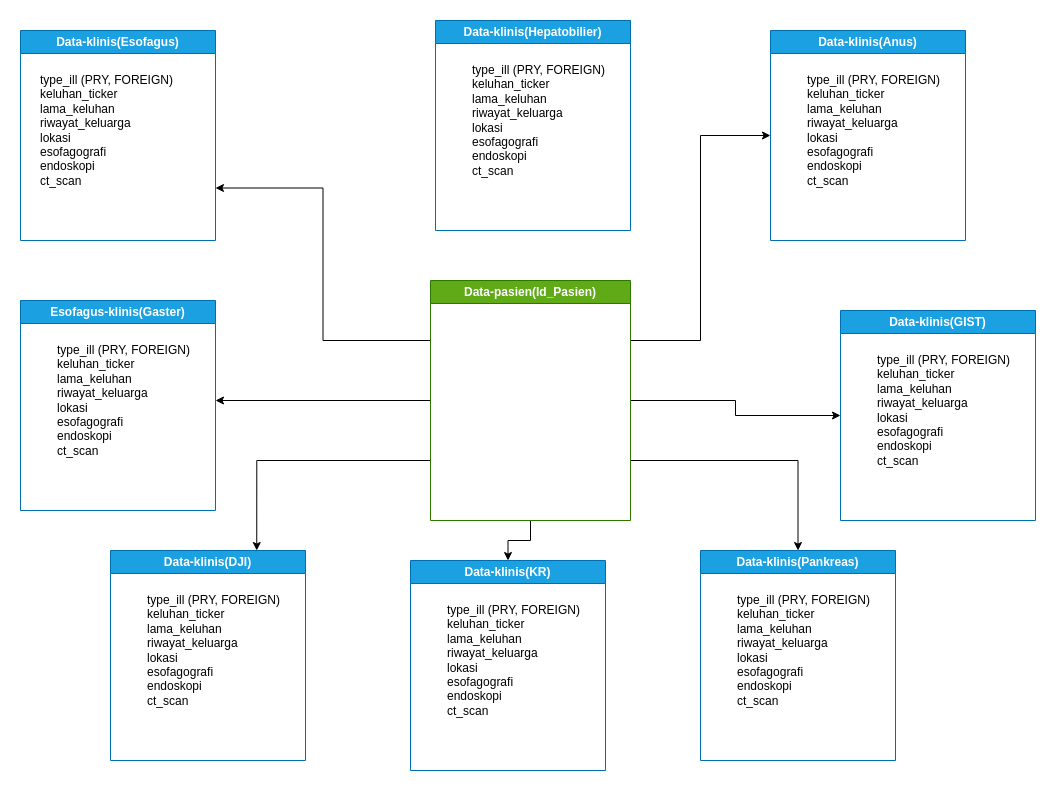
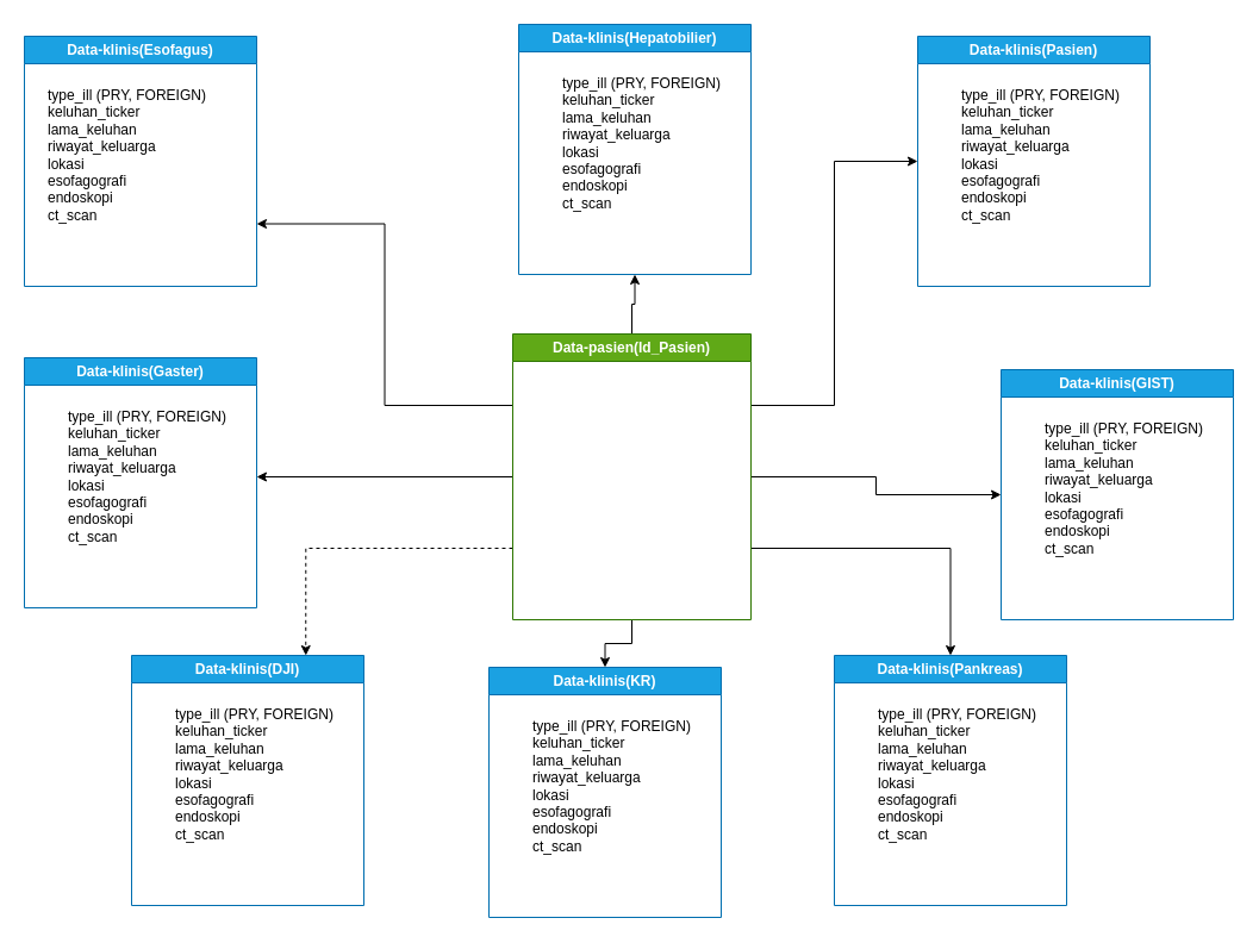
- <mxCell id="19" value="Data-klinis(Anus)" style="swimlane;whiteSpace=wrap;html=1;fillColor=#1ba1e2;fontColor=#ffffff;strokeColor=#006EAF;" vertex="1" parent="1"><mxGeometry x="770" y="30" width="195" height="210" as="geometry" /></mxCell>
+ <mxCell id="19" value="Data-klinis(Pasien)" style="swimlane;whiteSpace=wrap;html=1;fillColor=#1ba1e2;fontColor=#ffffff;strokeColor=#006EAF;" vertex="1" parent="1"><mxGeometry x="770" y="30" width="195" height="210" as="geometry" /></mxCell>
+ <mxCell id="8" style="edgeStyle=orthogonalEdgeStyle;rounded=0;orthogonalLoop=1;jettySize=auto;html=1;exitX=0.5;exitY=0;exitDx=0;exitDy=0;entryX=0.5;entryY=1;entryDx=0;entryDy=0;" edge="1" parent="1" source="10" target="21"><mxGeometry relative="1" as="geometry" /></mxCell>
- <mxCell id="13" value="Esofagus-klinis(Gaster)" style="swimlane;whiteSpace=wrap;html=1;fillColor=#1ba1e2;fontColor=#ffffff;strokeColor=#006EAF;" vertex="1" parent="1"><mxGeometry x="20" y="300" width="195" height="210" as="geometry" /></mxCell>
+ <mxCell id="13" value="Data-klinis(Gaster)" style="swimlane;whiteSpace=wrap;html=1;fillColor=#1ba1e2;fontColor=#ffffff;strokeColor=#006EAF;" vertex="1" parent="1"><mxGeometry x="20" y="300" width="195" height="210" as="geometry" /></mxCell>
- <mxCell id="6" style="edgeStyle=orthogonalEdgeStyle;rounded=0;orthogonalLoop=1;jettySize=auto;html=1;exitX=0;exitY=0.75;exitDx=0;exitDy=0;entryX=0.75;entryY=0;entryDx=0;entryDy=0;" edge="1" parent="1" source="10" target="15"><mxGeometry relative="1" as="geometry" /></mxCell>
+ <mxCell id="6" style="edgeStyle=orthogonalEdgeStyle;rounded=0;orthogonalLoop=1;jettySize=auto;html=1;exitX=0;exitY=0.75;exitDx=0;exitDy=0;entryX=0.75;entryY=0;entryDx=0;entryDy=0;dashed=1;" edge="1" parent="1" source="10" target="15"><mxGeometry relative="1" as="geometry" /></mxCell>
